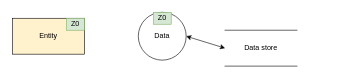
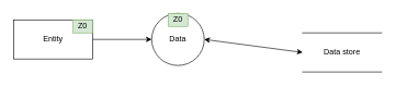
- <mxCell id="3" value="Entity" style="rounded=0;whiteSpace=wrap;html=1;fillColor=#fff2cc;" parent="1" vertex="1"><mxGeometry x="20" y="30" width="120" height="60" as="geometry" /></mxCell>
+ <mxCell id="3" value="Entity" style="rounded=0;whiteSpace=wrap;html=1;" parent="1" vertex="1"><mxGeometry x="20" y="30" width="120" height="60" as="geometry" /></mxCell>
+ <mxCell id="2" style="edgeStyle=orthogonalEdgeStyle;rounded=0;orthogonalLoop=1;jettySize=auto;html=1;exitX=1;exitY=0.5;exitDx=0;exitDy=0;entryX=0;entryY=0.5;entryDx=0;entryDy=0;" parent="1" source="3" target="4" edge="1"><mxGeometry relative="1" as="geometry" /></mxCell>
- <mxCell id="5" value="Data store" style="shape=partialRectangle;whiteSpace=wrap;html=1;left=0;right=0;fillColor=none;" parent="1" vertex="1"><mxGeometry x="375" y="50" width="120" height="60" as="geometry" /></mxCell>
+ <mxCell id="5" value="Data store" style="shape=partialRectangle;whiteSpace=wrap;html=1;left=0;right=0;fillColor=none;" parent="1" vertex="1"><mxGeometry x="460" y="50" width="120" height="60" as="geometry" /></mxCell>
